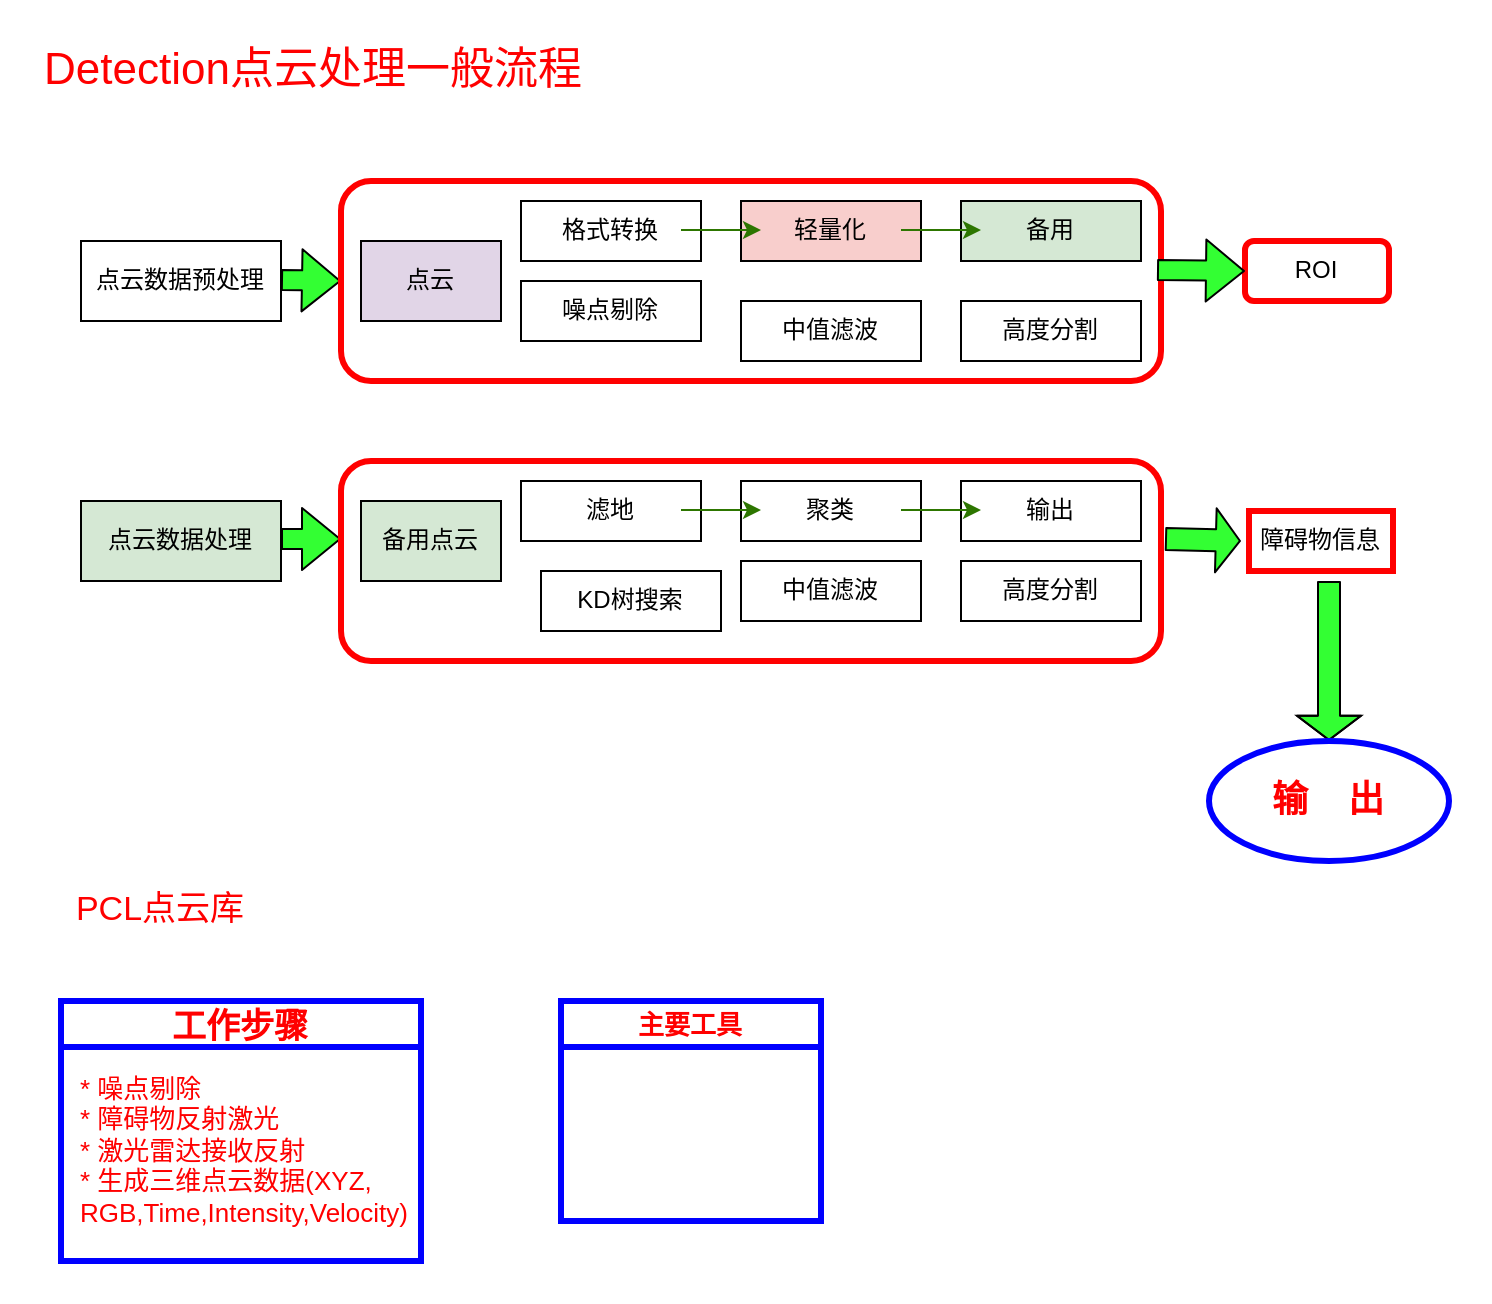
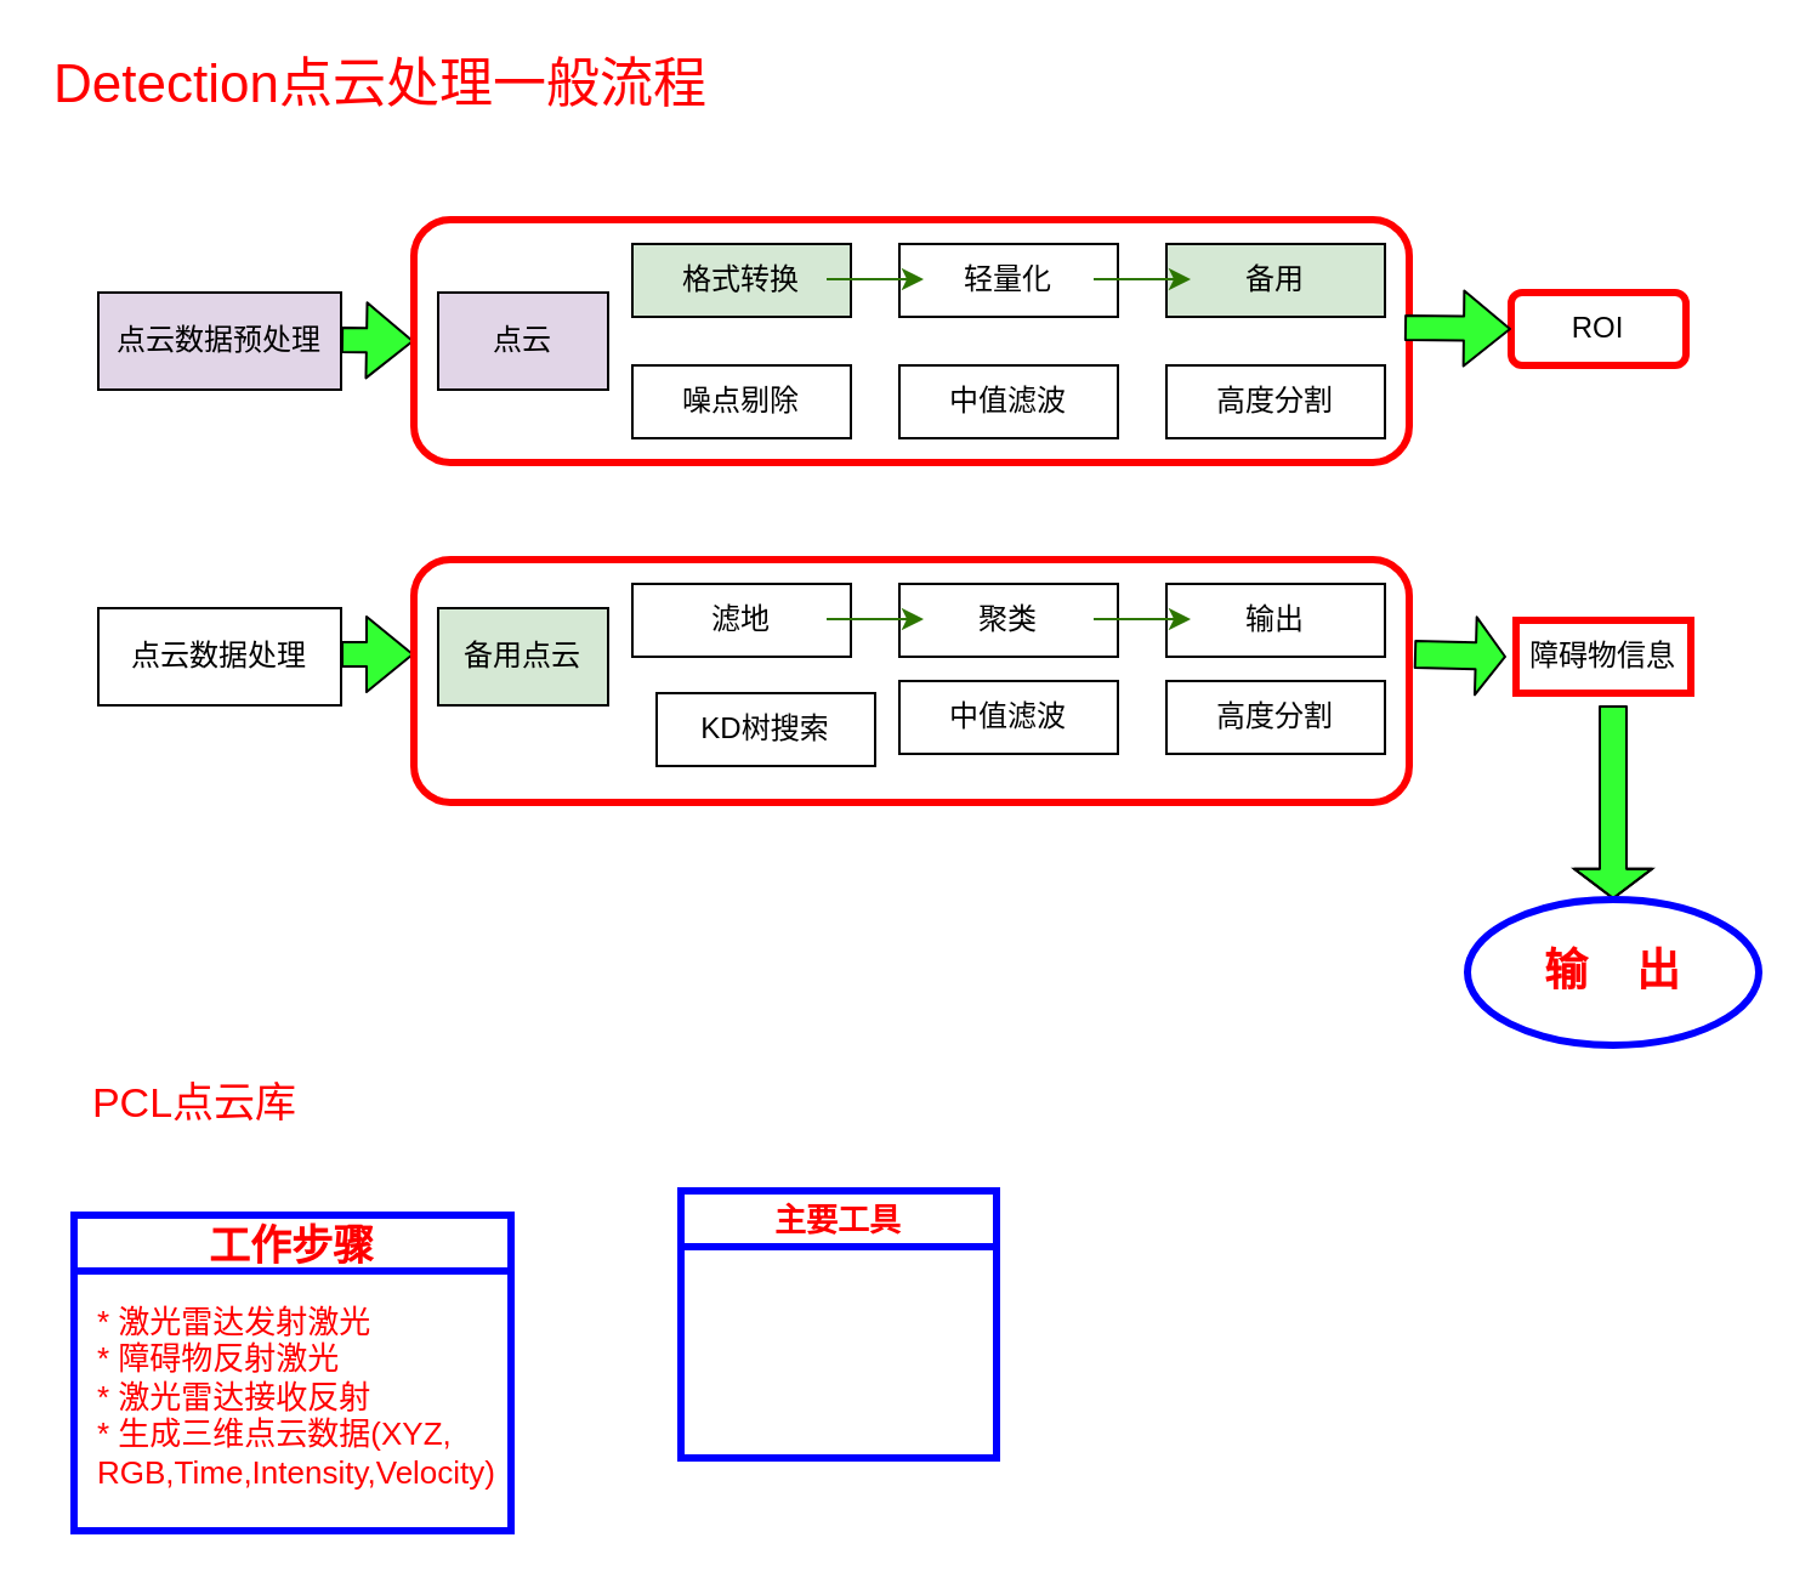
- <mxCell id="4" value="格式转换" style="rounded=0;whiteSpace=wrap;html=1;" parent="1" vertex="1"><mxGeometry x="260" y="100" width="90" height="30" as="geometry" /></mxCell>
+ <mxCell id="4" value="格式转换" style="rounded=0;whiteSpace=wrap;html=1;fillColor=#d5e8d4;" parent="1" vertex="1"><mxGeometry x="260" y="100" width="90" height="30" as="geometry" /></mxCell>
- <mxCell id="5" value="轻量化" style="rounded=0;whiteSpace=wrap;html=1;fillColor=#f8cecc;" parent="1" vertex="1"><mxGeometry x="370" y="100" width="90" height="30" as="geometry" /></mxCell>
+ <mxCell id="5" value="轻量化" style="rounded=0;whiteSpace=wrap;html=1;" parent="1" vertex="1"><mxGeometry x="370" y="100" width="90" height="30" as="geometry" /></mxCell>
- <mxCell id="2" value="点云数据预处理" style="rounded=0;whiteSpace=wrap;html=1;" parent="1" vertex="1"><mxGeometry x="40" y="120" width="100" height="40" as="geometry" /></mxCell>
+ <mxCell id="2" value="点云数据预处理" style="rounded=0;whiteSpace=wrap;html=1;fillColor=#e1d5e7;" parent="1" vertex="1"><mxGeometry x="40" y="120" width="100" height="40" as="geometry" /></mxCell>
- <mxCell id="7" value="噪点剔除" style="rounded=0;whiteSpace=wrap;html=1;" parent="1" vertex="1"><mxGeometry x="260" y="140" width="90" height="30" as="geometry" /></mxCell>
+ <mxCell id="7" value="噪点剔除" style="rounded=0;whiteSpace=wrap;html=1;" parent="1" vertex="1"><mxGeometry x="260" y="150" width="90" height="30" as="geometry" /></mxCell>
- <mxCell id="3" value="点云数据处理" style="rounded=0;whiteSpace=wrap;html=1;fillColor=#d5e8d4;" parent="1" vertex="1"><mxGeometry x="40" y="250" width="100" height="40" as="geometry" /></mxCell>
+ <mxCell id="3" value="点云数据处理" style="rounded=0;whiteSpace=wrap;html=1;" parent="1" vertex="1"><mxGeometry x="40" y="250" width="100" height="40" as="geometry" /></mxCell>
- <mxCell id="36" value="主要工具" style="swimlane;fontSize=13;fontColor=#FF0000;strokeColor=#0000FF;strokeWidth=3;fillColor=none;" vertex="1" parent="1"><mxGeometry x="280" y="500" width="130" height="110" as="geometry"><mxRectangle x="450" y="180" width="80" height="23" as="alternateBounds" /></mxGeometry></mxCell>
+ <mxCell id="36" value="主要工具" style="swimlane;fontSize=13;fontColor=#FF0000;strokeColor=#0000FF;strokeWidth=3;fillColor=none;" vertex="1" parent="1"><mxGeometry x="280" y="490" width="130" height="110" as="geometry"><mxRectangle x="450" y="180" width="80" height="23" as="alternateBounds" /></mxGeometry></mxCell>
- <mxCell id="35" value="* 噪点剔除&lt;br style=&quot;font-size: 13px&quot;&gt;* 障碍物反射激光&lt;br style=&quot;font-size: 13px&quot;&gt;* 激光雷达接收反射&lt;br style=&quot;font-size: 13px&quot;&gt;* 生成三维点云数据(XYZ,&lt;br&gt;RGB,Time,Intensity,Velocity)" style="text;html=1;align=left;verticalAlign=middle;resizable=0;points=[];autosize=1;strokeColor=none;fillColor=none;fontSize=13;fontColor=#FF0000;" vertex="1" parent="34"><mxGeometry x="7.5" y="30" width="180" height="90" as="geometry" /></mxCell>
+ <mxCell id="35" value="* 激光雷达发射激光&lt;br style=&quot;font-size: 13px&quot;&gt;* 障碍物反射激光&lt;br style=&quot;font-size: 13px&quot;&gt;* 激光雷达接收反射&lt;br style=&quot;font-size: 13px&quot;&gt;* 生成三维点云数据(XYZ,&lt;br&gt;RGB,Time,Intensity,Velocity)" style="text;html=1;align=left;verticalAlign=middle;resizable=0;points=[];autosize=1;strokeColor=none;fillColor=none;fontSize=13;fontColor=#FF0000;" vertex="1" parent="34"><mxGeometry x="7.5" y="30" width="180" height="90" as="geometry" /></mxCell>
